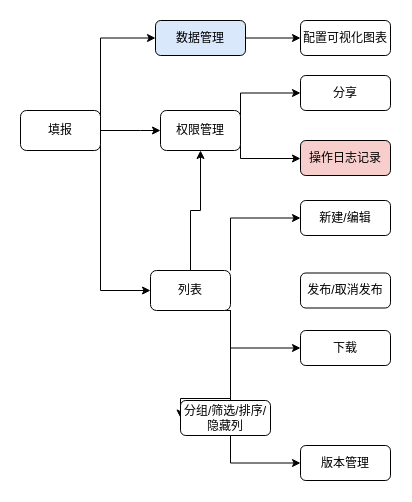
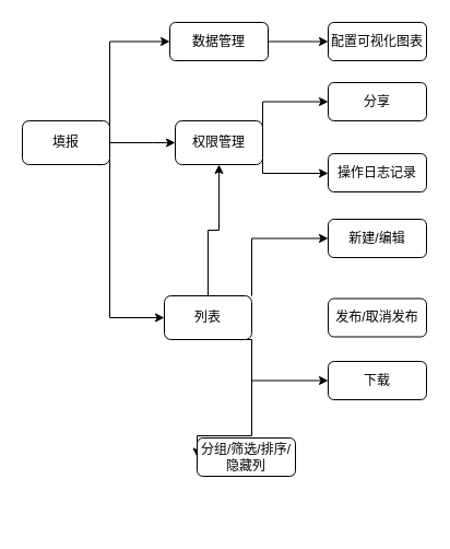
- <mxCell id="16" value="数据管理" style="rounded=1;whiteSpace=wrap;html=1;fontSize=12;glass=0;strokeWidth=1;shadow=0;fillColor=#dae8fc;" vertex="1" parent="1"><mxGeometry x="155" y="20" width="90" height="35" as="geometry" /></mxCell>
+ <mxCell id="16" value="数据管理" style="rounded=1;whiteSpace=wrap;html=1;fontSize=12;glass=0;strokeWidth=1;shadow=0;" vertex="1" parent="1"><mxGeometry x="155" y="20" width="90" height="35" as="geometry" /></mxCell>
- <mxCell id="19" value="操作日志记录" style="rounded=1;whiteSpace=wrap;html=1;fontSize=12;glass=0;strokeWidth=1;shadow=0;fillColor=#f8cecc;" vertex="1" parent="1"><mxGeometry x="300" y="140" width="90" height="35" as="geometry" /></mxCell>
+ <mxCell id="19" value="操作日志记录" style="rounded=1;whiteSpace=wrap;html=1;fontSize=12;glass=0;strokeWidth=1;shadow=0;" vertex="1" parent="1"><mxGeometry x="300" y="140" width="90" height="35" as="geometry" /></mxCell>
- <mxCell id="10" style="edgeStyle=orthogonalEdgeStyle;rounded=0;orthogonalLoop=1;jettySize=auto;html=1;exitX=0.5;exitY=1;exitDx=0;exitDy=0;entryX=0;entryY=0.5;entryDx=0;entryDy=0;" edge="1" parent="1" source="11" target="24"><mxGeometry relative="1" as="geometry"><Array as="points"><mxPoint x="230" y="310" /><mxPoint x="230" y="463" /></Array></mxGeometry></mxCell>
- <mxCell id="24" value="版本管理" style="rounded=1;whiteSpace=wrap;html=1;fontSize=12;glass=0;strokeWidth=1;shadow=0;" vertex="1" parent="1"><mxGeometry x="300" y="445" width="90" height="35" as="geometry" /></mxCell>
